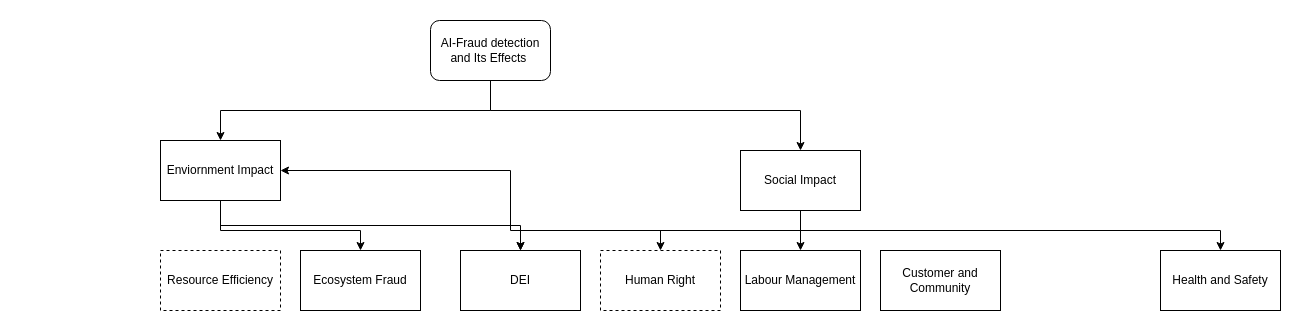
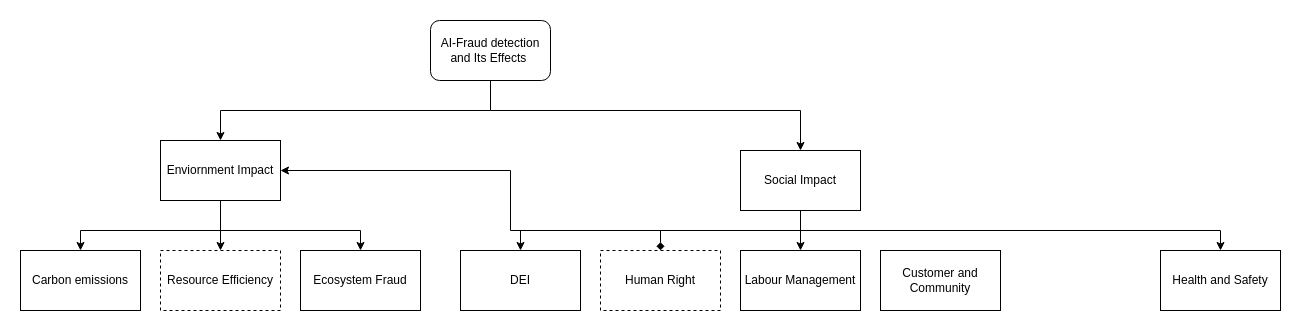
- <mxCell id="6" style="edgeStyle=orthogonalEdgeStyle;rounded=0;orthogonalLoop=1;jettySize=auto;html=1;exitX=0.5;exitY=1;exitDx=0;exitDy=0;" edge="1" parent="1" source="8" target="18"><mxGeometry relative="1" as="geometry" /></mxCell>
+ <mxCell id="6" style="edgeStyle=orthogonalEdgeStyle;rounded=0;orthogonalLoop=1;jettySize=auto;html=1;exitX=0.5;exitY=1;exitDx=0;exitDy=0;entryX=0.5;entryY=0;entryDx=0;entryDy=0;" edge="1" parent="1" source="8" target="16"><mxGeometry relative="1" as="geometry" /></mxCell>
+ <mxCell id="5" style="edgeStyle=orthogonalEdgeStyle;rounded=0;orthogonalLoop=1;jettySize=auto;html=1;exitX=0.5;exitY=1;exitDx=0;exitDy=0;entryX=0.5;entryY=0;entryDx=0;entryDy=0;" edge="1" parent="1" source="8" target="15"><mxGeometry relative="1" as="geometry"><Array as="points"><mxPoint x="220" y="230" /><mxPoint x="80" y="230" /></Array></mxGeometry></mxCell>
- <mxCell id="10" style="edgeStyle=orthogonalEdgeStyle;rounded=0;orthogonalLoop=1;jettySize=auto;html=1;exitX=0.5;exitY=1;exitDx=0;exitDy=0;entryX=0.5;entryY=0;entryDx=0;entryDy=0;" edge="1" parent="1" source="14" target="19"><mxGeometry relative="1" as="geometry" /></mxCell>
+ <mxCell id="10" style="edgeStyle=orthogonalEdgeStyle;rounded=0;orthogonalLoop=1;jettySize=auto;html=1;exitX=0.5;exitY=1;exitDx=0;exitDy=0;entryX=0.5;entryY=0;entryDx=0;entryDy=0;endArrow=diamond;" edge="1" parent="1" source="14" target="19"><mxGeometry relative="1" as="geometry" /></mxCell>
+ <mxCell id="15" value="Carbon emissions" style="rounded=0;whiteSpace=wrap;html=1;" vertex="1" parent="1"><mxGeometry x="20" y="250" width="120" height="60" as="geometry" /></mxCell>
